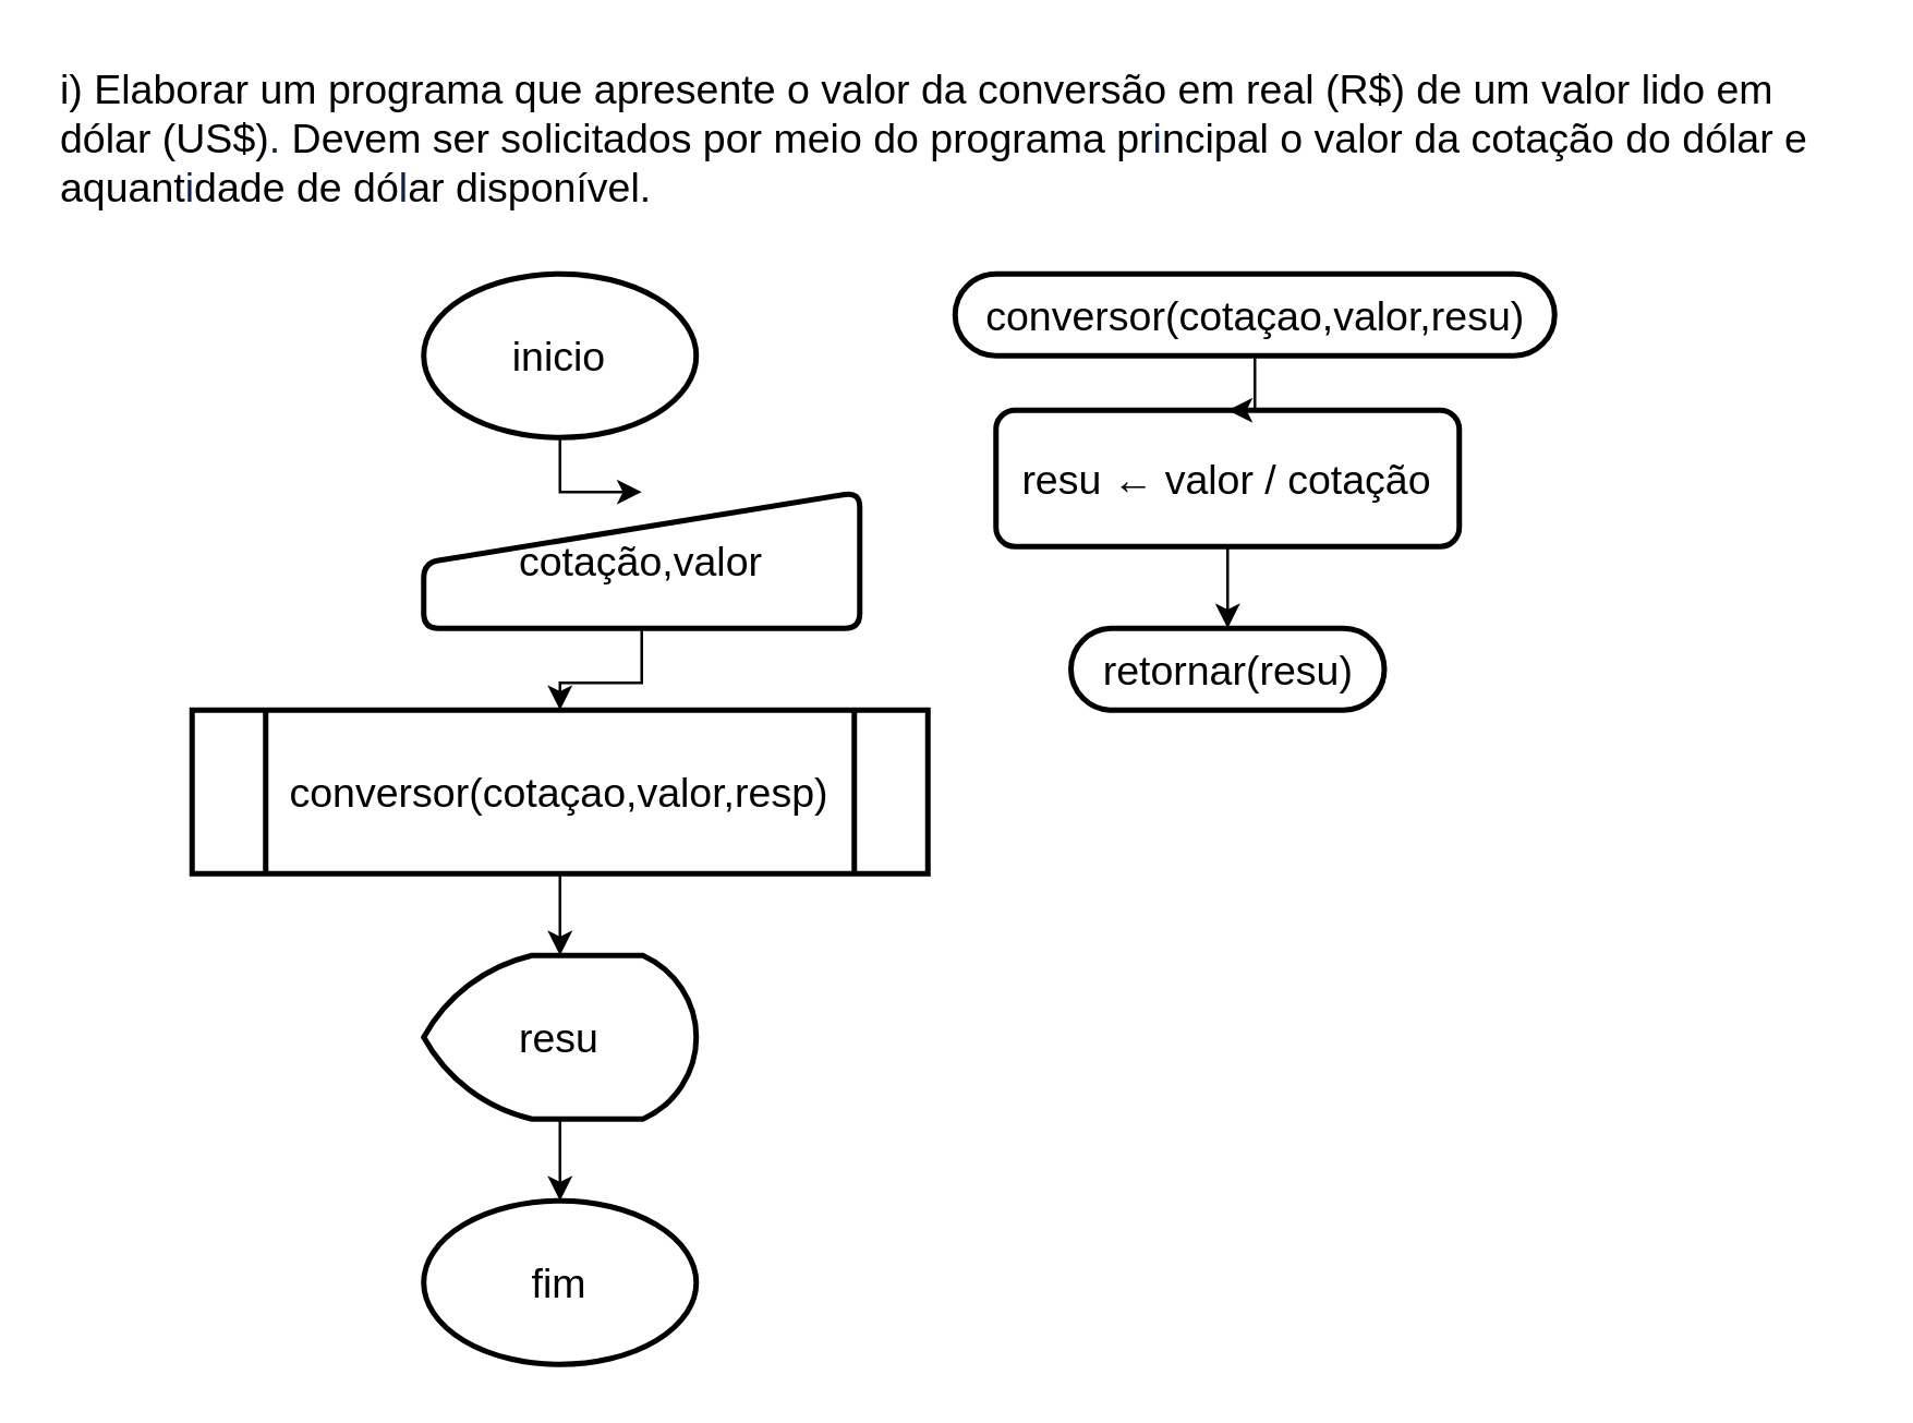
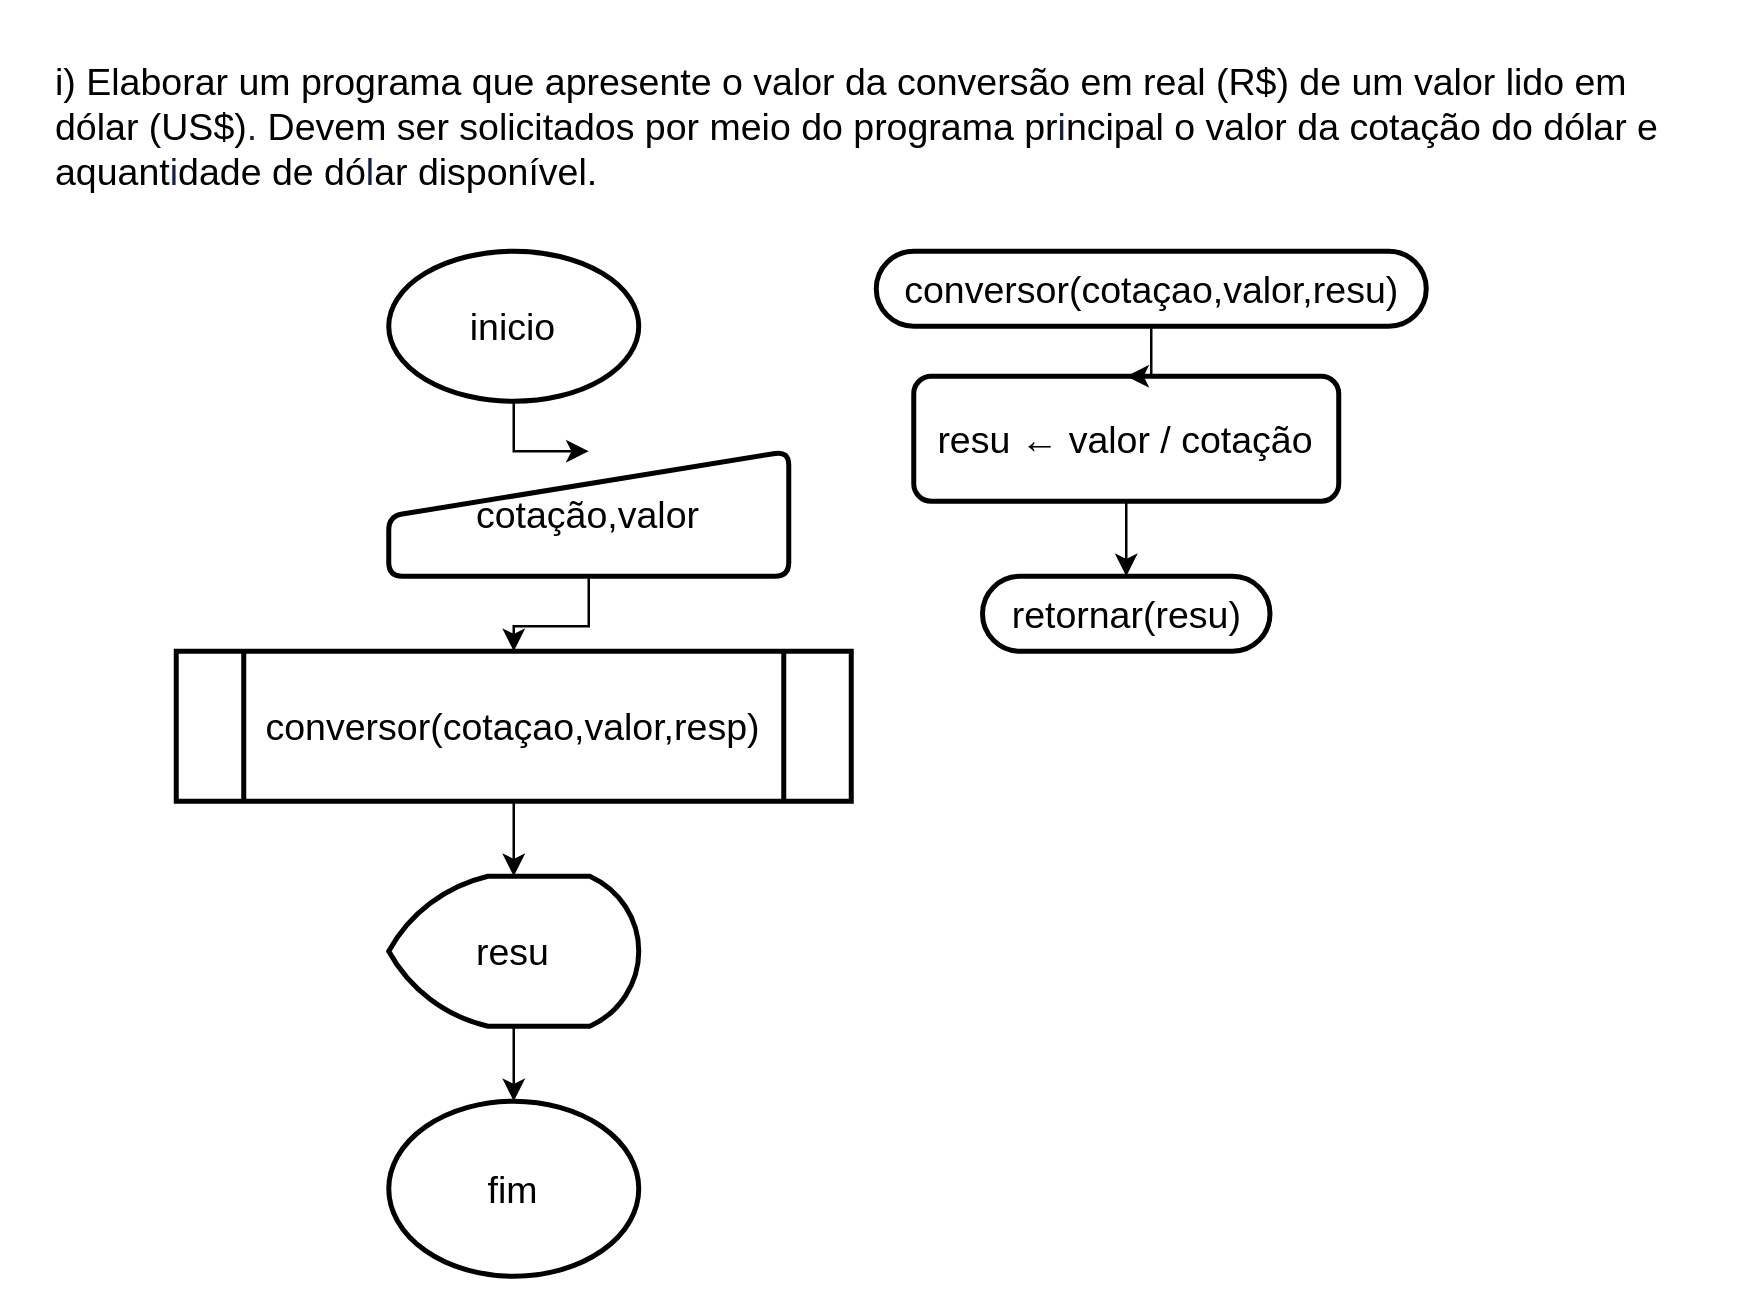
- <mxCell id="9" value="fim" style="strokeWidth=2;html=1;shape=mxgraph.flowchart.start_1;whiteSpace=wrap;fontSize=15;" parent="1" vertex="1"><mxGeometry x="155" y="440" width="100" height="60" as="geometry" /></mxCell>
+ <mxCell id="9" value="fim" style="strokeWidth=2;html=1;shape=mxgraph.flowchart.start_1;whiteSpace=wrap;fontSize=15;" parent="1" vertex="1"><mxGeometry x="155" y="440" width="100" height="70" as="geometry" /></mxCell>
